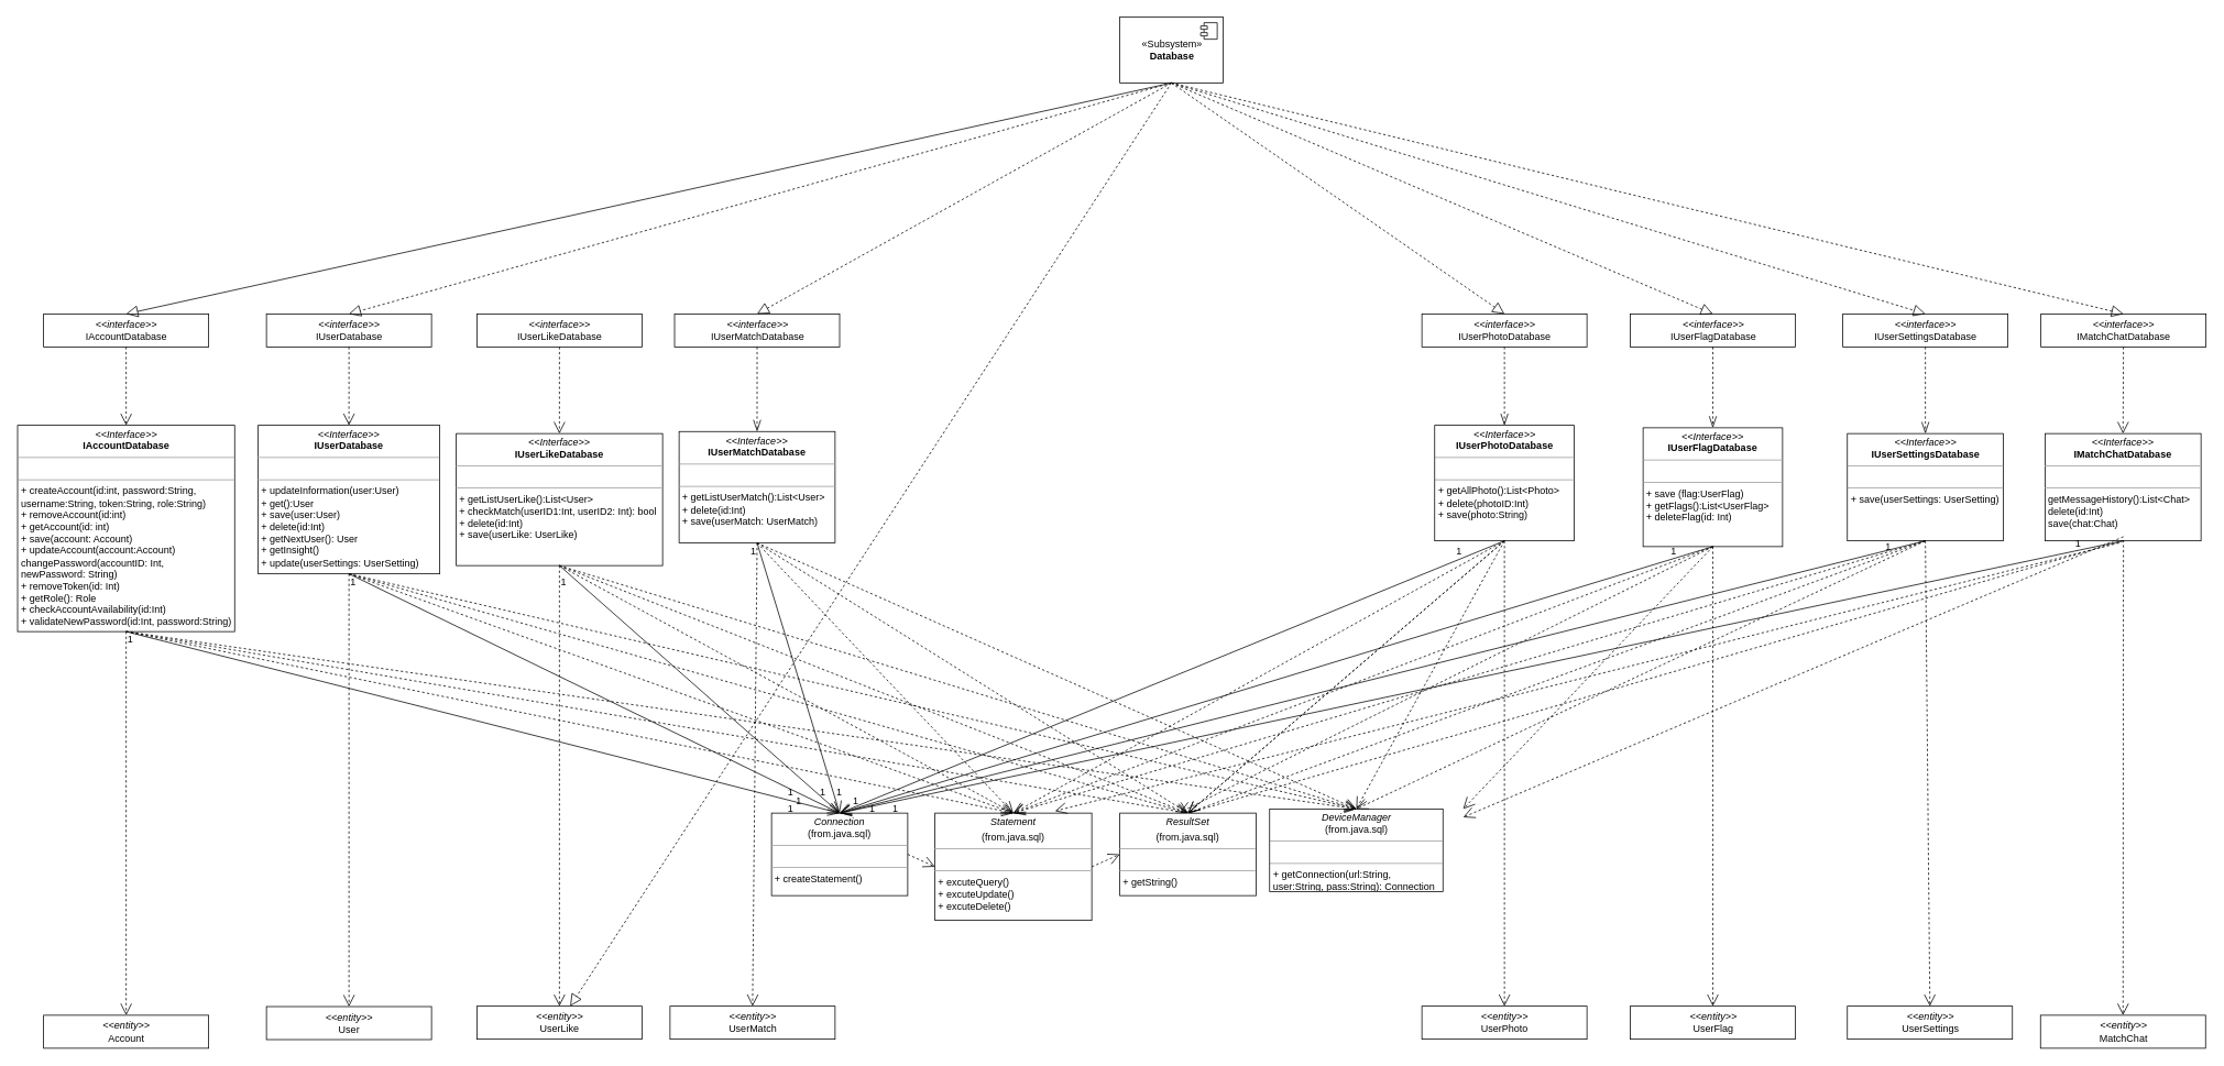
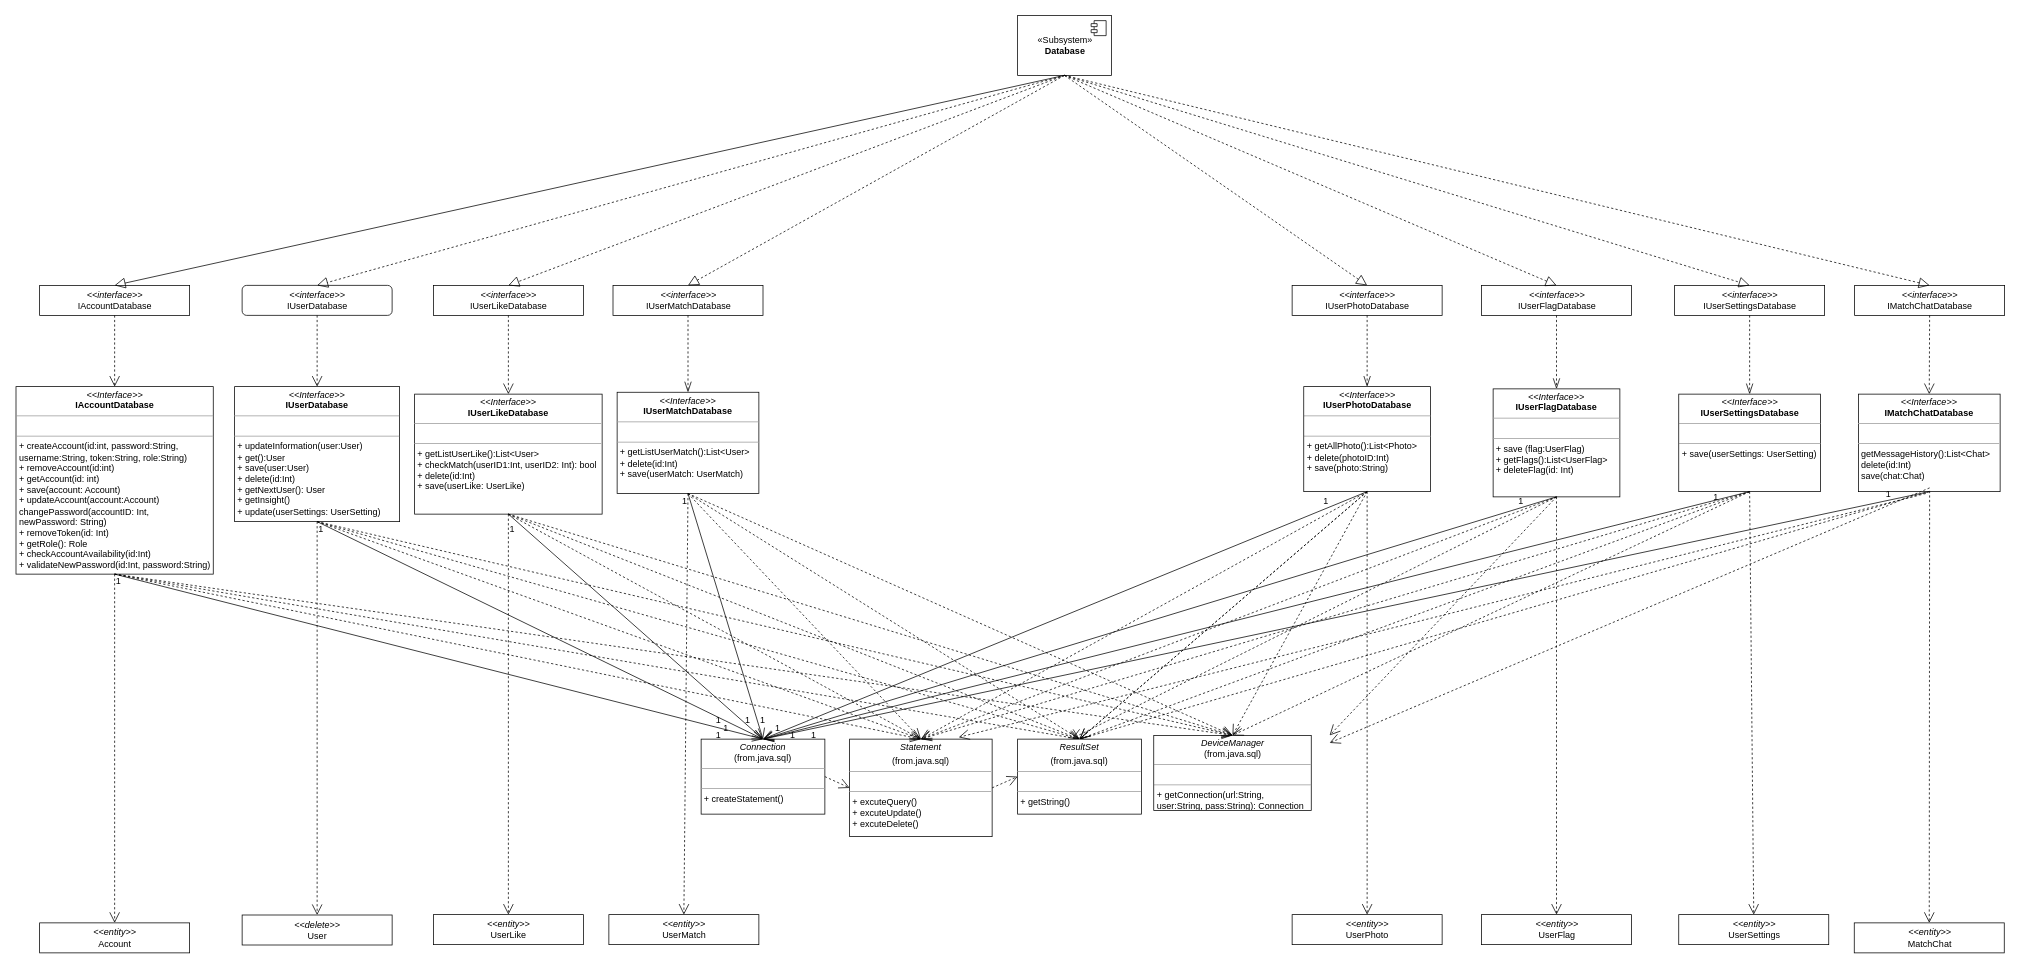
- <mxCell id="5" value="&lt;i&gt;&amp;lt;&amp;lt;interface&amp;gt;&amp;gt;&lt;br&gt;&lt;/i&gt;IUserDatabase" style="html=1;" vertex="1" parent="1"><mxGeometry x="322" y="380" width="200" height="40" as="geometry" /></mxCell>
+ <mxCell id="5" value="&lt;i&gt;&amp;lt;&amp;lt;interface&amp;gt;&amp;gt;&lt;br&gt;&lt;/i&gt;IUserDatabase" style="html=1;rounded=1;" vertex="1" parent="1"><mxGeometry x="322" y="380" width="200" height="40" as="geometry" /></mxCell>
- <mxCell id="12" value="" style="endArrow=block;dashed=1;endFill=0;endSize=12;html=1;exitX=0.5;exitY=1;exitDx=0;exitDy=0;" edge="1" parent="1" source="2" target="75"><mxGeometry width="160" relative="1" as="geometry"><mxPoint x="1132" y="250" as="sourcePoint" /><mxPoint x="1042" y="370" as="targetPoint" /></mxGeometry></mxCell>
+ <mxCell id="12" value="" style="endArrow=block;dashed=1;endFill=0;endSize=12;html=1;entryX=0.5;entryY=0;entryDx=0;entryDy=0;exitX=0.5;exitY=1;exitDx=0;exitDy=0;" edge="1" parent="1" source="2" target="6"><mxGeometry width="160" relative="1" as="geometry"><mxPoint x="1132" y="250" as="sourcePoint" /><mxPoint x="1042" y="370" as="targetPoint" /></mxGeometry></mxCell>
- <mxCell id="74" value="&lt;i&gt;&amp;lt;&amp;lt;entity&amp;gt;&amp;gt;&lt;br&gt;&lt;/i&gt;User" style="html=1;" vertex="1" parent="1"><mxGeometry x="322" y="1219.5" width="200" height="40" as="geometry" /></mxCell>
+ <mxCell id="74" value="&lt;i&gt;&amp;lt;&amp;lt;delete&amp;gt;&amp;gt;&lt;br&gt;&lt;/i&gt;User" style="html=1;" vertex="1" parent="1"><mxGeometry x="322" y="1219.5" width="200" height="40" as="geometry" /></mxCell>
